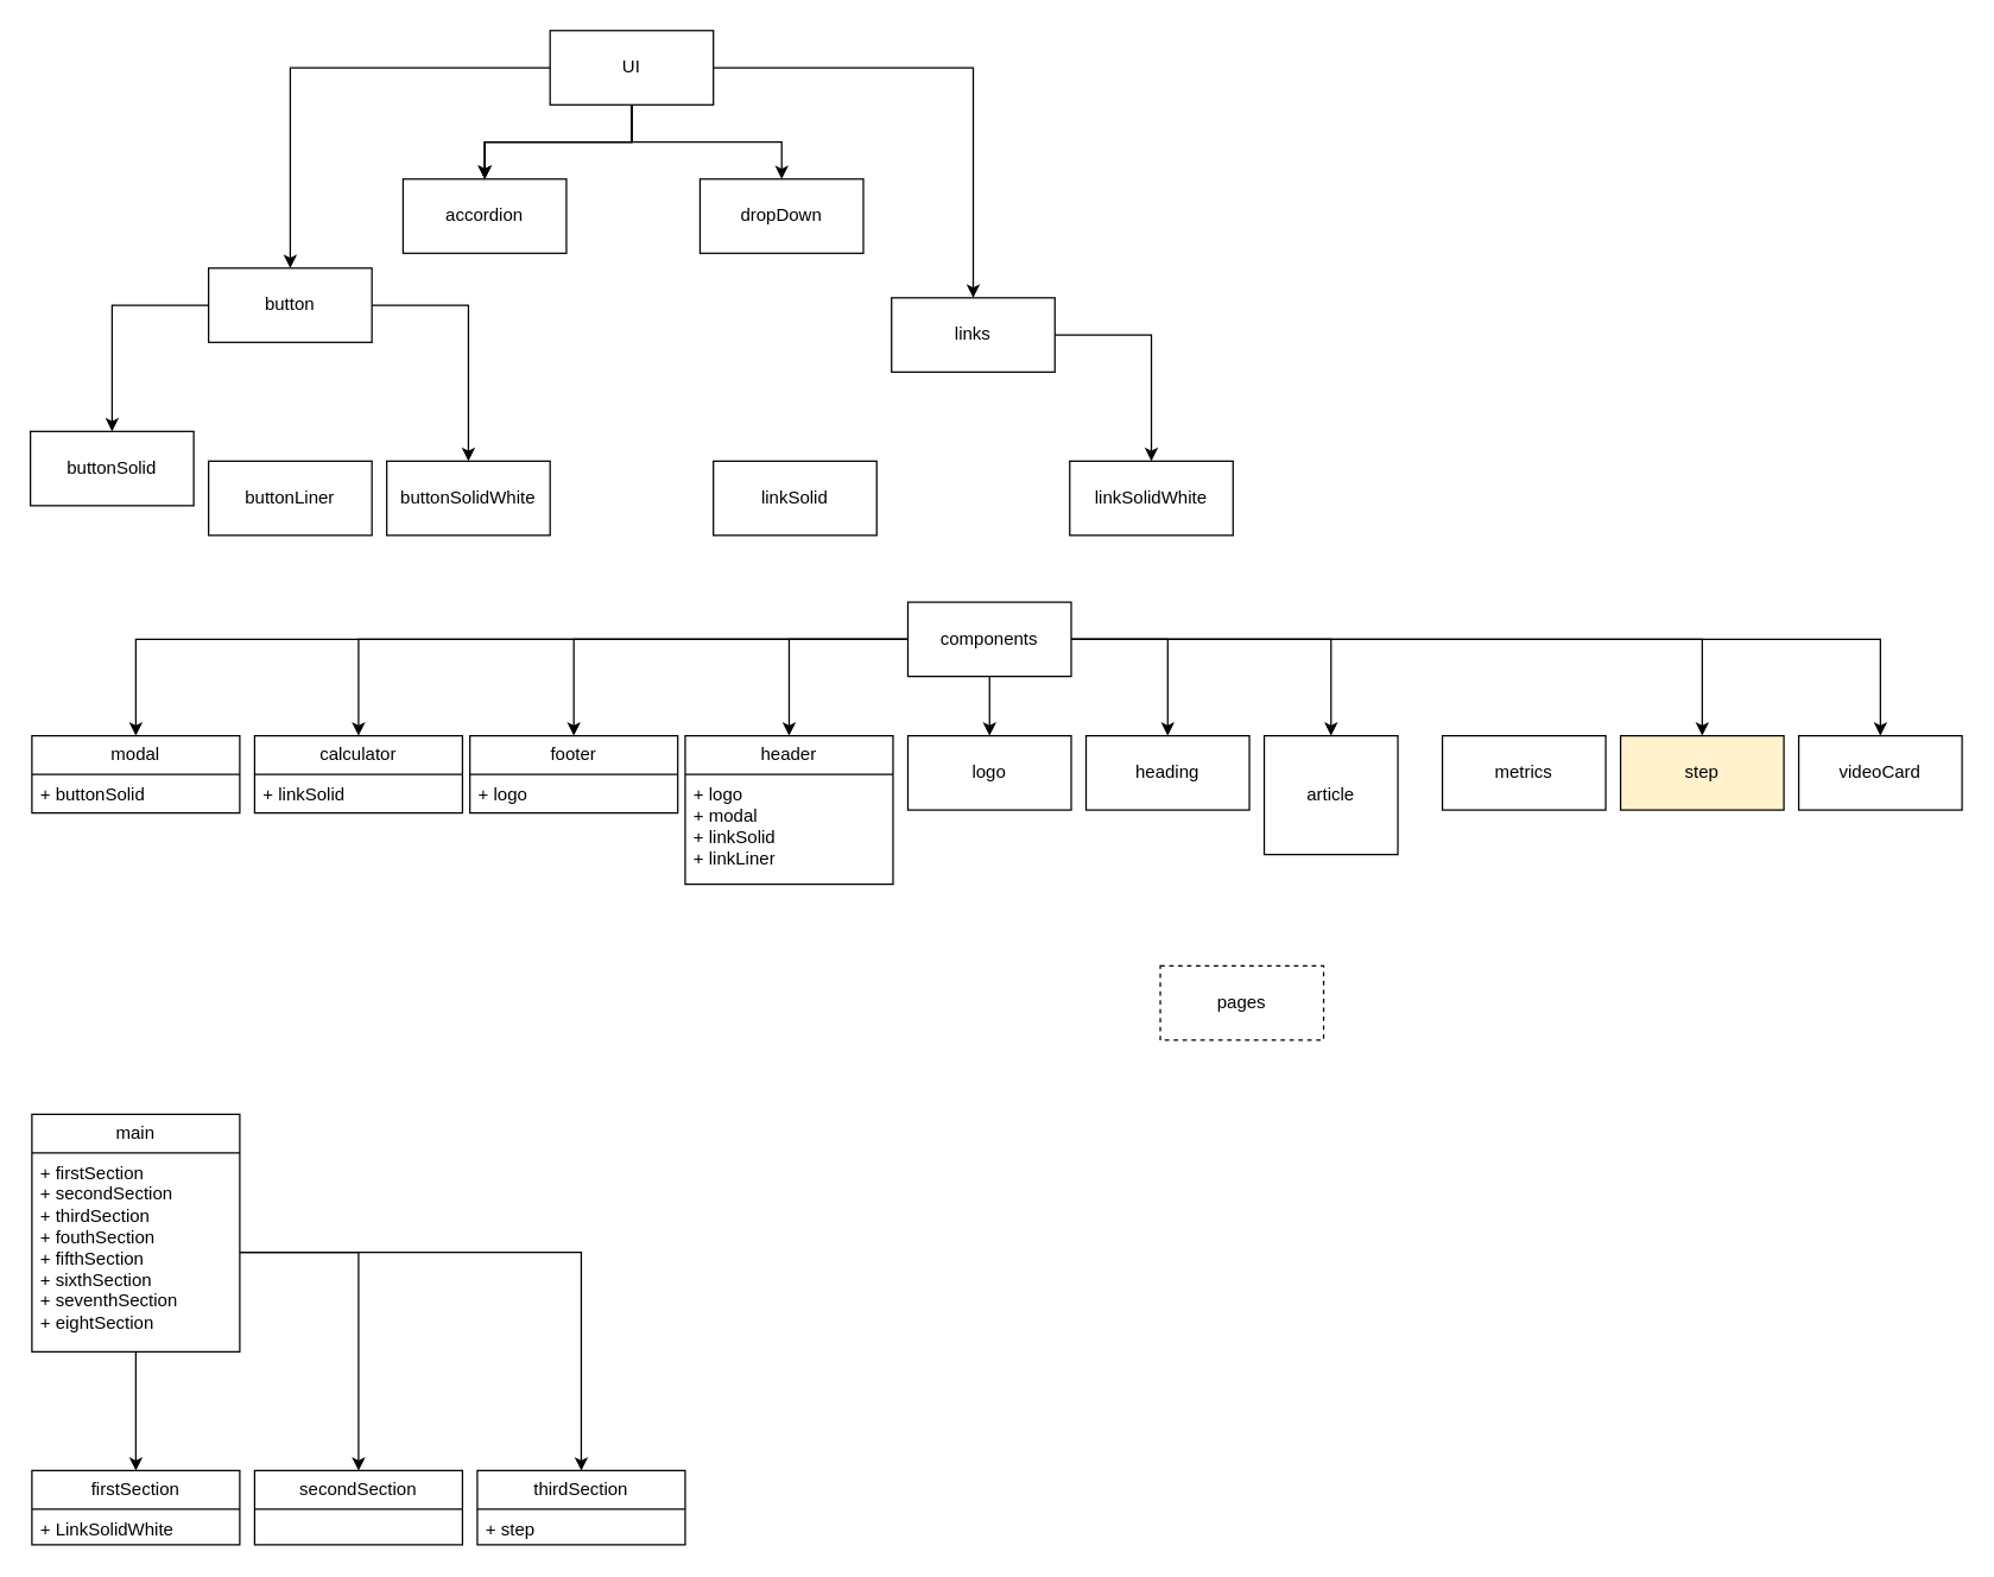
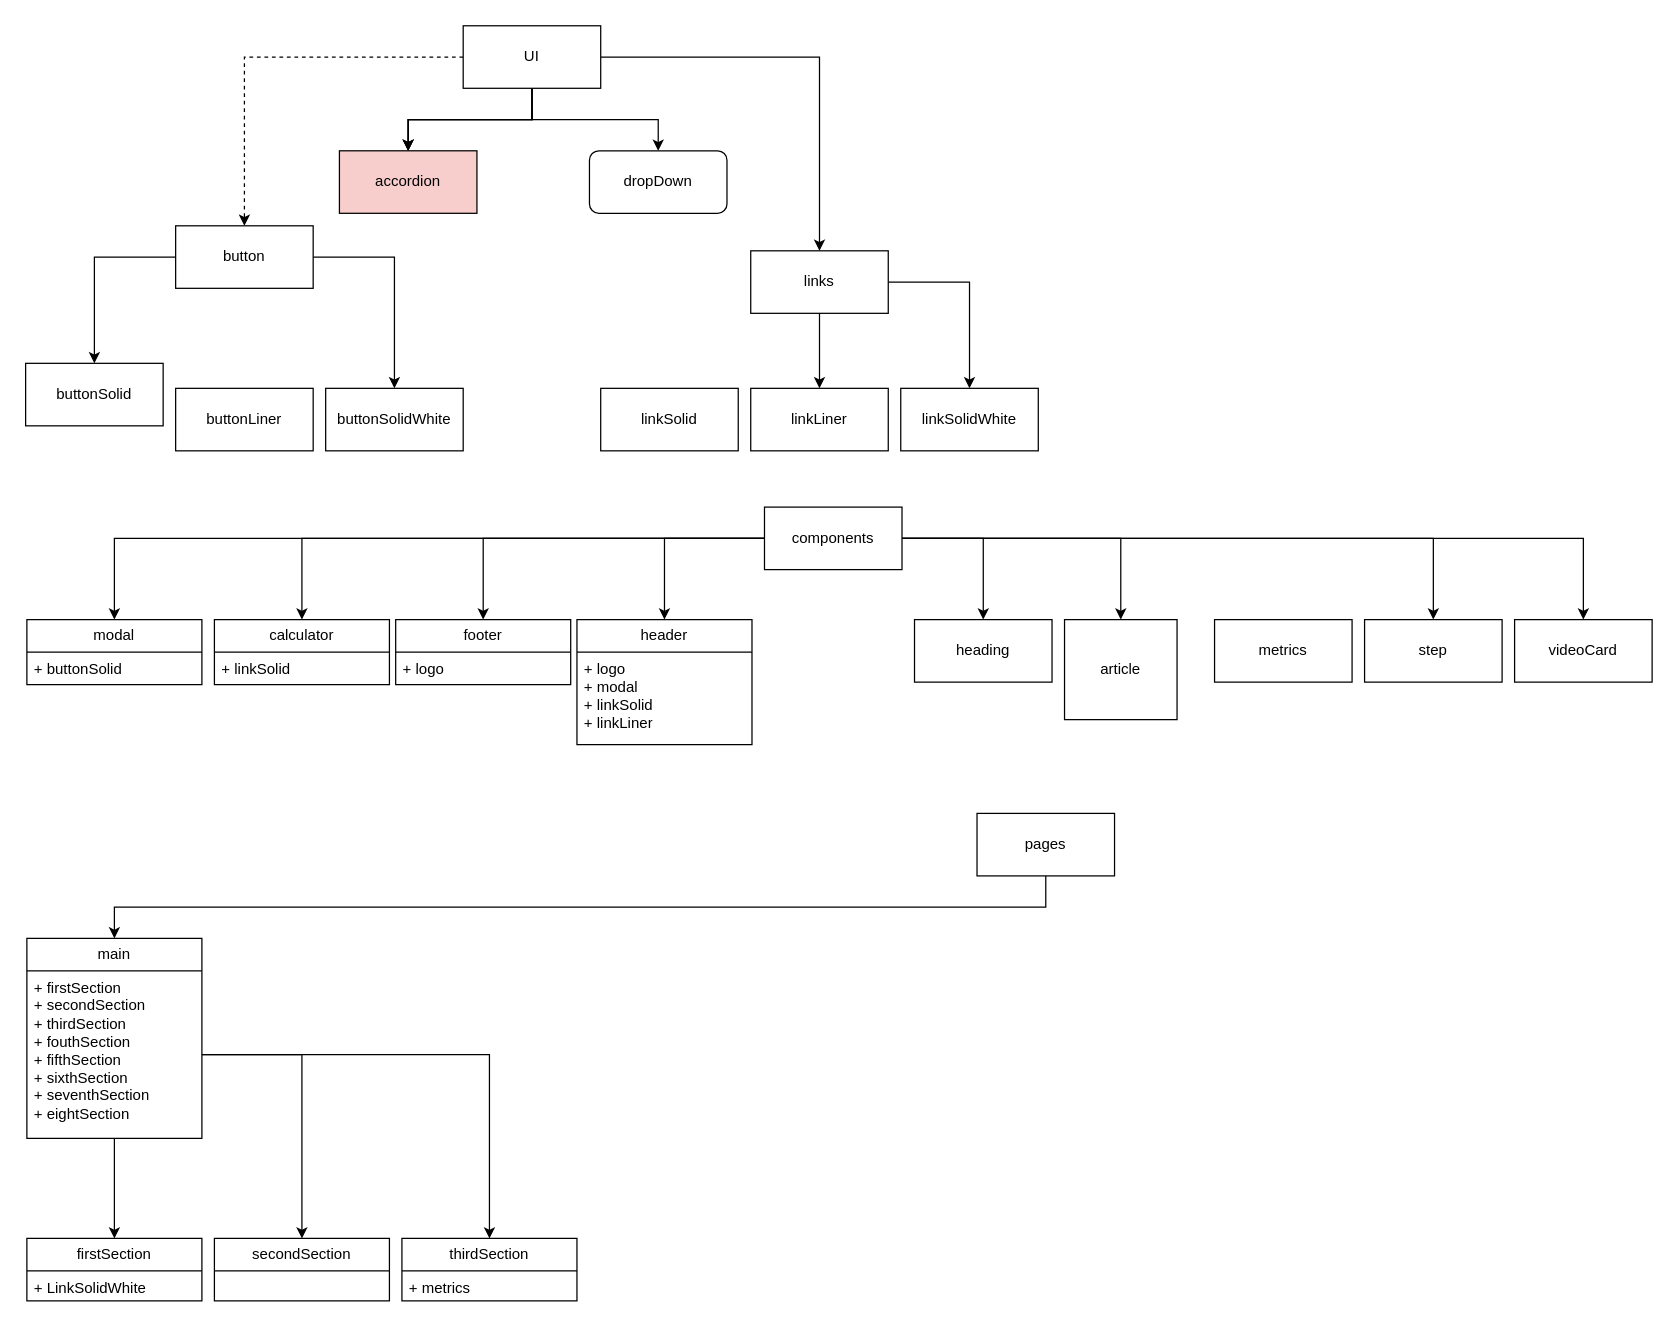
- <mxCell id="2" value="" style="edgeStyle=orthogonalEdgeStyle;rounded=0;orthogonalLoop=1;jettySize=auto;html=1;" edge="1" parent="1" source="8" target="11"><mxGeometry relative="1" as="geometry" /></mxCell>
+ <mxCell id="2" value="" style="edgeStyle=orthogonalEdgeStyle;rounded=0;orthogonalLoop=1;jettySize=auto;html=1;dashed=1;" edge="1" parent="1" source="8" target="11"><mxGeometry relative="1" as="geometry" /></mxCell>
- <mxCell id="21" value="accordion" style="html=1;whiteSpace=wrap;" vertex="1" parent="1"><mxGeometry x="271" y="120" width="110" height="50" as="geometry" /></mxCell>
+ <mxCell id="21" value="accordion" style="html=1;whiteSpace=wrap;fillColor=#f8cecc;" vertex="1" parent="1"><mxGeometry x="271" y="120" width="110" height="50" as="geometry" /></mxCell>
- <mxCell id="22" value="dropDown" style="html=1;whiteSpace=wrap;" vertex="1" parent="1"><mxGeometry x="471" y="120" width="110" height="50" as="geometry" /></mxCell>
+ <mxCell id="22" value="dropDown" style="html=1;whiteSpace=wrap;rounded=1;" vertex="1" parent="1"><mxGeometry x="471" y="120" width="110" height="50" as="geometry" /></mxCell>
+ <mxCell id="12" style="edgeStyle=orthogonalEdgeStyle;rounded=0;orthogonalLoop=1;jettySize=auto;html=1;" edge="1" parent="1" source="14" target="19"><mxGeometry relative="1" as="geometry" /></mxCell>
+ <mxCell id="19" value="linkLiner" style="html=1;whiteSpace=wrap;" vertex="1" parent="1"><mxGeometry x="600" y="310" width="110" height="50" as="geometry" /></mxCell>
- <mxCell id="24" style="edgeStyle=orthogonalEdgeStyle;rounded=0;orthogonalLoop=1;jettySize=auto;html=1;" edge="1" parent="1" source="32" target="33"><mxGeometry relative="1" as="geometry" /></mxCell>
- <mxCell id="33" value="logo" style="html=1;whiteSpace=wrap;" vertex="1" parent="1"><mxGeometry x="611" y="495" width="110" height="50" as="geometry" /></mxCell>
- <mxCell id="43" value="step" style="html=1;whiteSpace=wrap;fillColor=#fff2cc;" vertex="1" parent="1"><mxGeometry x="1091" y="495" width="110" height="50" as="geometry" /></mxCell>
+ <mxCell id="43" value="step" style="html=1;whiteSpace=wrap;" vertex="1" parent="1"><mxGeometry x="1091" y="495" width="110" height="50" as="geometry" /></mxCell>
- <mxCell id="48" value="pages" style="html=1;whiteSpace=wrap;dashed=1;" vertex="1" parent="1"><mxGeometry x="781" y="650" width="110" height="50" as="geometry" /></mxCell>
+ <mxCell id="48" value="pages" style="html=1;whiteSpace=wrap;" vertex="1" parent="1"><mxGeometry x="781" y="650" width="110" height="50" as="geometry" /></mxCell>
+ <mxCell id="47" style="edgeStyle=orthogonalEdgeStyle;rounded=0;orthogonalLoop=1;jettySize=auto;html=1;exitX=0.5;exitY=1;exitDx=0;exitDy=0;entryX=0.5;entryY=0;entryDx=0;entryDy=0;" edge="1" parent="1" source="48" target="50"><mxGeometry relative="1" as="geometry" /></mxCell>
- <mxCell id="57" value="+ step" style="text;strokeColor=none;fillColor=none;align=left;verticalAlign=top;spacingLeft=4;spacingRight=4;overflow=hidden;rotatable=0;points=[[0,0.5],[1,0.5]];portConstraint=eastwest;whiteSpace=wrap;html=1;" vertex="1" parent="56"><mxGeometry y="26" width="140" height="24" as="geometry" /></mxCell>
+ <mxCell id="57" value="+ metrics" style="text;strokeColor=none;fillColor=none;align=left;verticalAlign=top;spacingLeft=4;spacingRight=4;overflow=hidden;rotatable=0;points=[[0,0.5],[1,0.5]];portConstraint=eastwest;whiteSpace=wrap;html=1;" vertex="1" parent="56"><mxGeometry y="26" width="140" height="24" as="geometry" /></mxCell>
